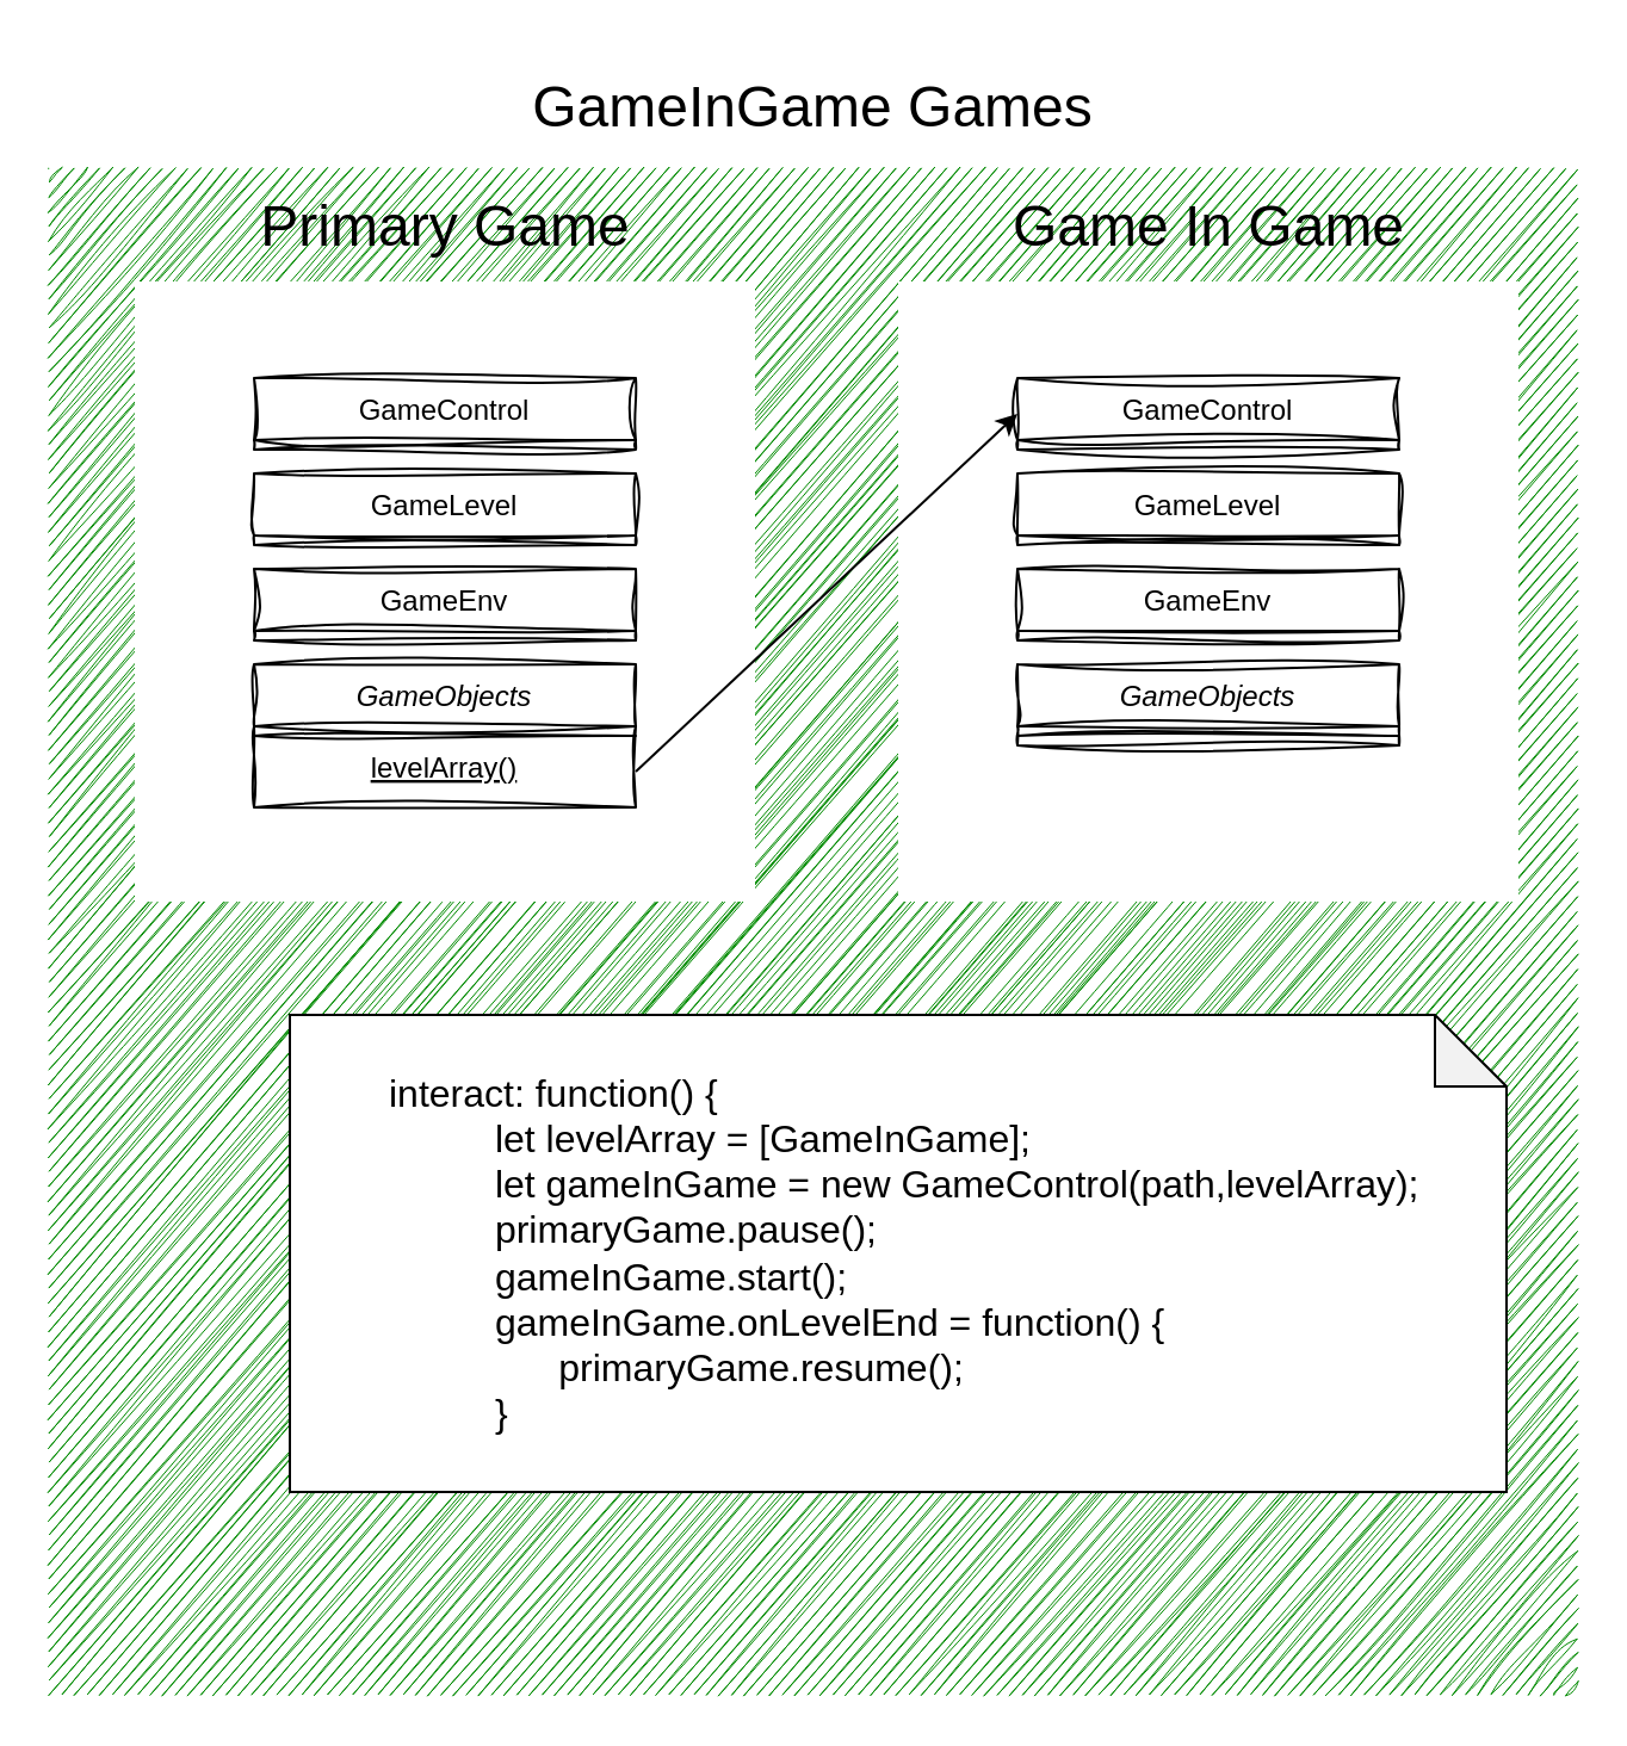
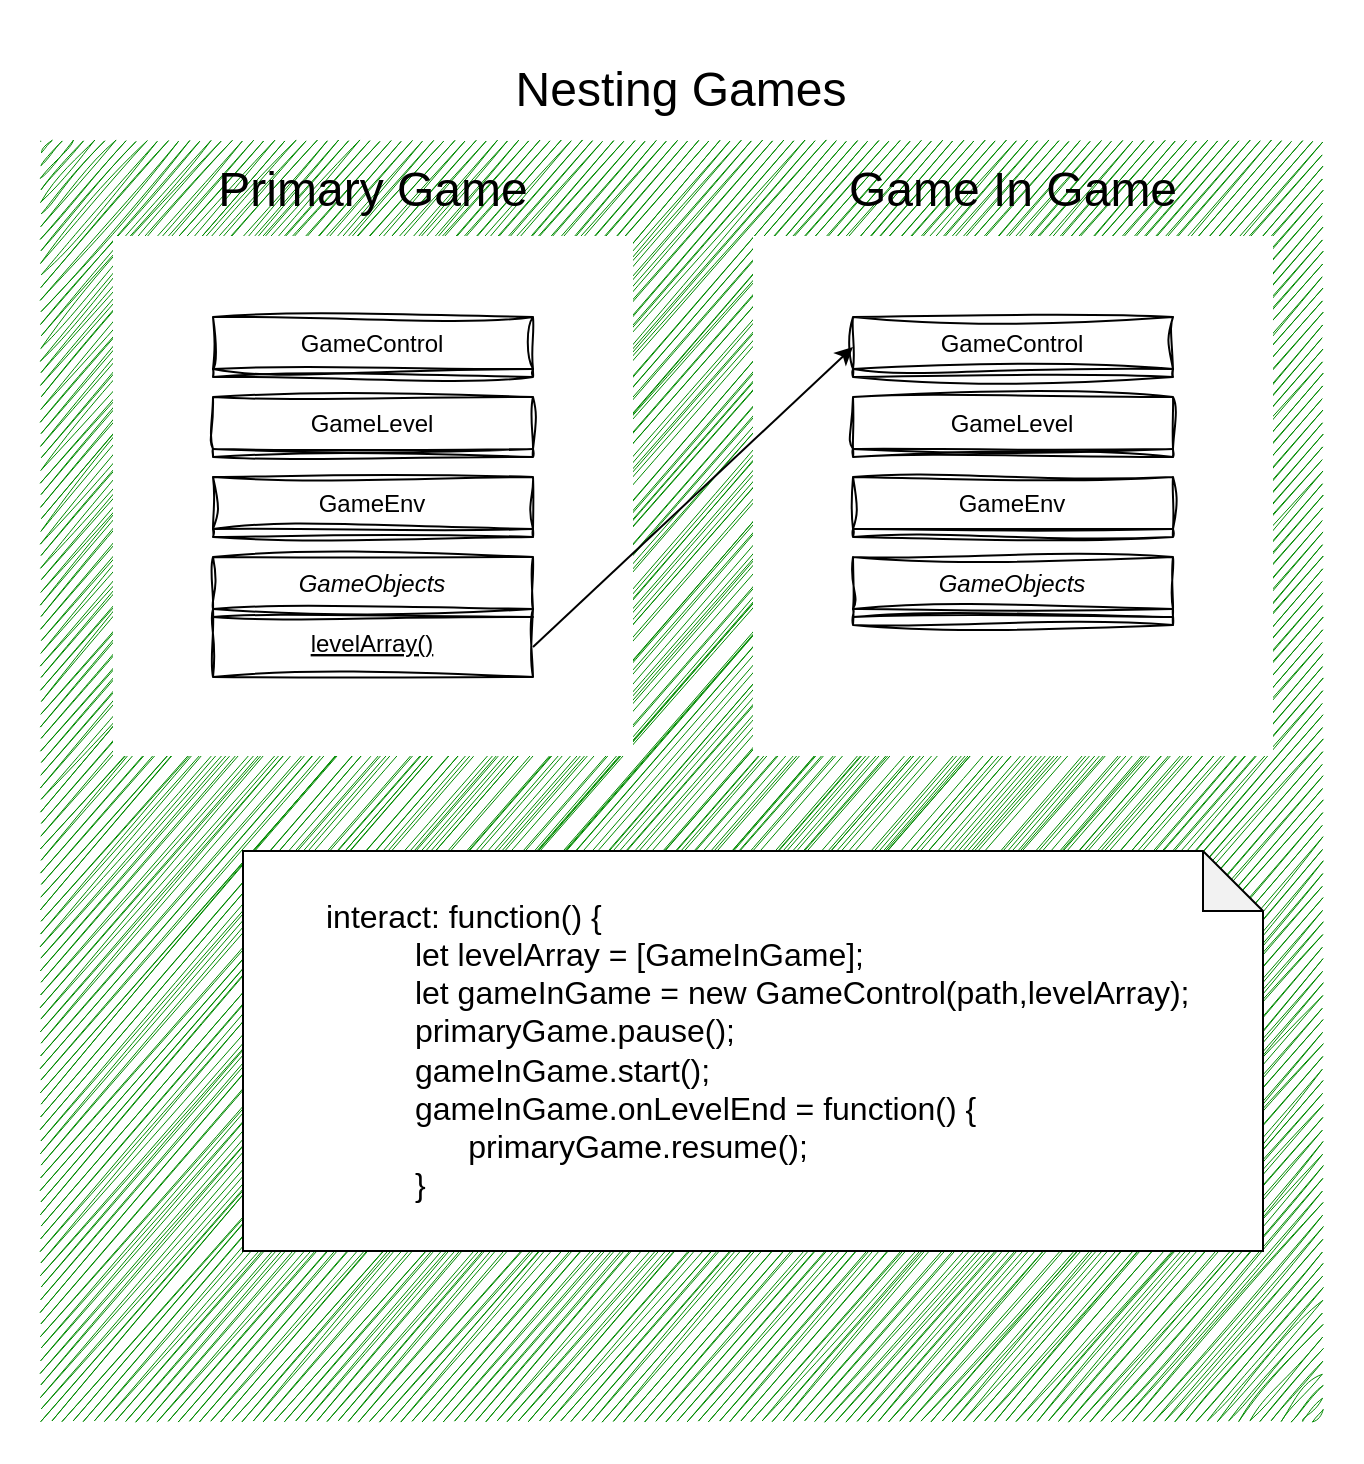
- <mxCell id="7" value="&lt;font style=&quot;font-weight: normal; color: light-dark(rgb(0, 0, 0), rgb(204, 204, 204));&quot;&gt;GameInGame Games&lt;/font&gt;" style="text;html=1;fontSize=24;fontStyle=1;verticalAlign=middle;align=center;labelBorderColor=none;labelBackgroundColor=none;rounded=0;" parent="1" vertex="1"><mxGeometry x="215" y="20" width="250" height="50" as="geometry" /></mxCell>
+ <mxCell id="7" value="&lt;font style=&quot;font-weight: normal; color: light-dark(rgb(0, 0, 0), rgb(204, 204, 204));&quot;&gt;Nesting Games&lt;/font&gt;" style="text;html=1;fontSize=24;fontStyle=1;verticalAlign=middle;align=center;labelBorderColor=none;labelBackgroundColor=none;rounded=0;" parent="1" vertex="1"><mxGeometry x="215" y="20" width="250" height="50" as="geometry" /></mxCell>
